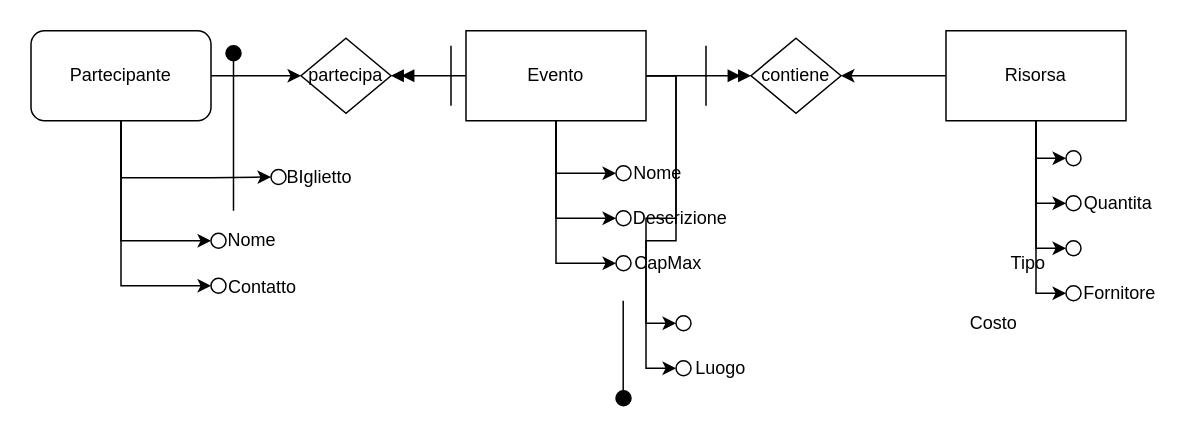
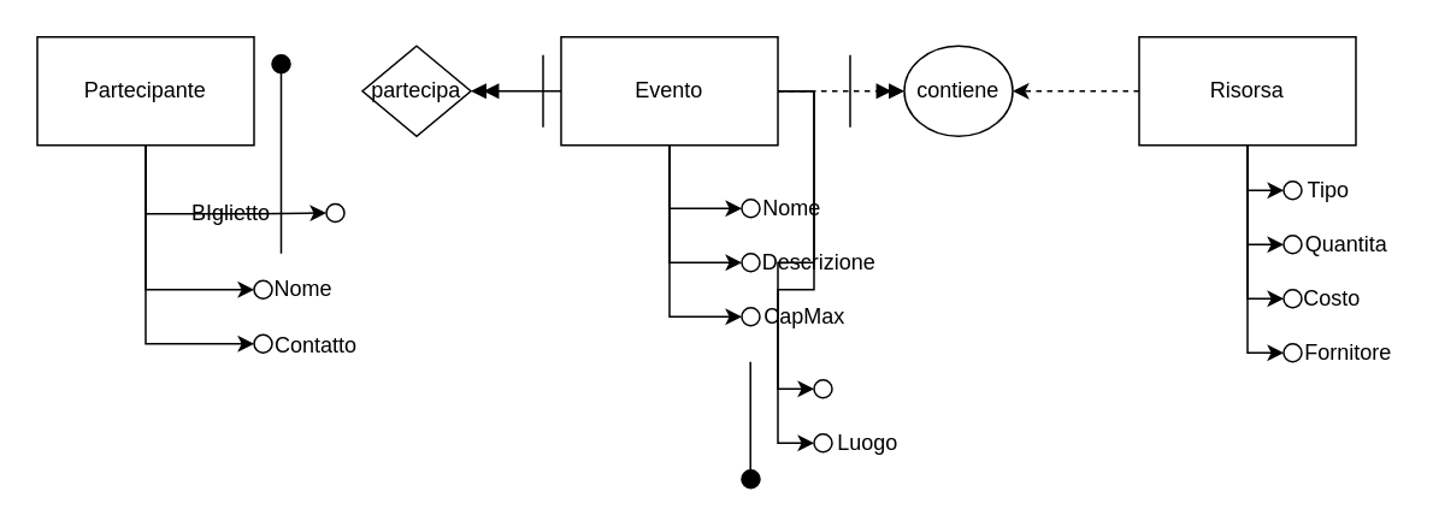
- <mxCell id="14" value="Partecipante" style="whiteSpace=wrap;html=1;rounded=1;" parent="1" vertex="1"><mxGeometry x="20" y="20" width="120" height="60" as="geometry" /></mxCell>
+ <mxCell id="14" value="Partecipante" style="rounded=0;whiteSpace=wrap;html=1;" parent="1" vertex="1"><mxGeometry x="20" y="20" width="120" height="60" as="geometry" /></mxCell>
- <mxCell id="12" style="edgeStyle=orthogonalEdgeStyle;rounded=0;orthogonalLoop=1;jettySize=auto;html=1;entryX=0;entryY=0.5;entryDx=0;entryDy=0;" parent="1" source="14" target="43" edge="1"><mxGeometry relative="1" as="geometry" /></mxCell>
- <mxCell id="7" value="" style="edgeStyle=orthogonalEdgeStyle;rounded=0;orthogonalLoop=1;jettySize=auto;html=1;endArrow=doubleBlock;endFill=1;" parent="1" source="9" target="42" edge="1"><mxGeometry relative="1" as="geometry" /></mxCell>
+ <mxCell id="7" value="" style="edgeStyle=orthogonalEdgeStyle;rounded=0;orthogonalLoop=1;jettySize=auto;html=1;endArrow=doubleBlock;endFill=1;dashed=1;" parent="1" source="9" target="42" edge="1"><mxGeometry relative="1" as="geometry" /></mxCell>
- <mxCell id="42" value="contiene" style="rhombus;whiteSpace=wrap;html=1;" parent="1" vertex="1"><mxGeometry x="500" y="25" width="60" height="50" as="geometry" /></mxCell>
+ <mxCell id="42" value="contiene" style="ellipse;whiteSpace=wrap;html=1;" parent="1" vertex="1"><mxGeometry x="500" y="25" width="60" height="50" as="geometry" /></mxCell>
- <mxCell id="19" style="edgeStyle=orthogonalEdgeStyle;rounded=0;orthogonalLoop=1;jettySize=auto;html=1;endArrow=classic;endFill=1;" parent="1" source="20" target="42" edge="1"><mxGeometry relative="1" as="geometry" /></mxCell>
+ <mxCell id="19" style="edgeStyle=orthogonalEdgeStyle;rounded=0;orthogonalLoop=1;jettySize=auto;html=1;endArrow=classic;endFill=1;dashed=1;" parent="1" source="20" target="42" edge="1"><mxGeometry relative="1" as="geometry" /></mxCell>
- <mxCell id="51" value="BIglietto" style="text;html=1;align=center;verticalAlign=middle;whiteSpace=wrap;rounded=0;" parent="1" vertex="1"><mxGeometry x="190" y="105" width="45" height="25" as="geometry" /></mxCell>
+ <mxCell id="51" value="BIglietto" style="text;html=1;align=center;verticalAlign=middle;whiteSpace=wrap;rounded=0;" parent="1" vertex="1"><mxGeometry x="105" y="105" width="45" height="25" as="geometry" /></mxCell>
- <mxCell id="35" value="Tipo" style="text;html=1;align=center;verticalAlign=middle;whiteSpace=wrap;rounded=0;" parent="1" vertex="1"><mxGeometry x="670" y="160" width="30" height="30" as="geometry" /></mxCell>
+ <mxCell id="35" value="Tipo" style="text;html=1;align=center;verticalAlign=middle;whiteSpace=wrap;rounded=0;" parent="1" vertex="1"><mxGeometry x="720" y="90" width="30" height="30" as="geometry" /></mxCell>
- <mxCell id="39" value="Costo" style="text;html=1;align=center;verticalAlign=middle;whiteSpace=wrap;rounded=0;" parent="1" vertex="1"><mxGeometry x="647" y="200" width="30" height="30" as="geometry" /></mxCell>
+ <mxCell id="39" value="Costo" style="text;html=1;align=center;verticalAlign=middle;whiteSpace=wrap;rounded=0;" parent="1" vertex="1"><mxGeometry x="722" y="150" width="30" height="30" as="geometry" /></mxCell>
